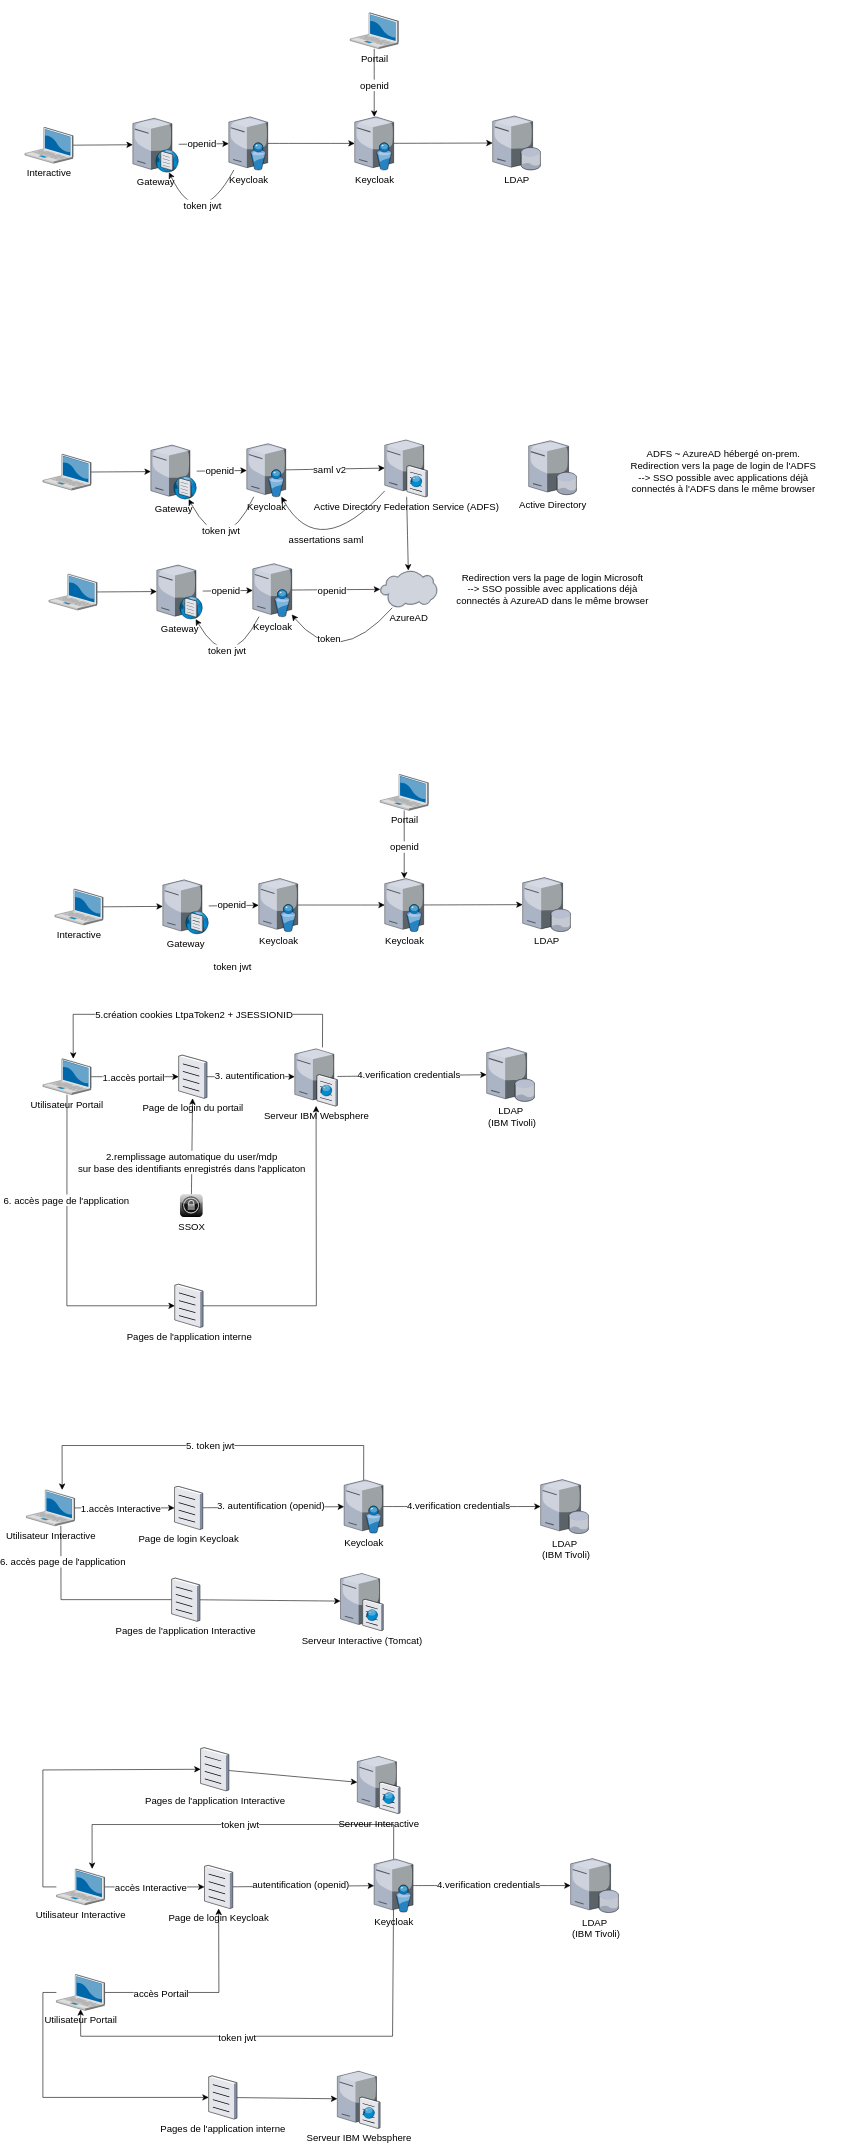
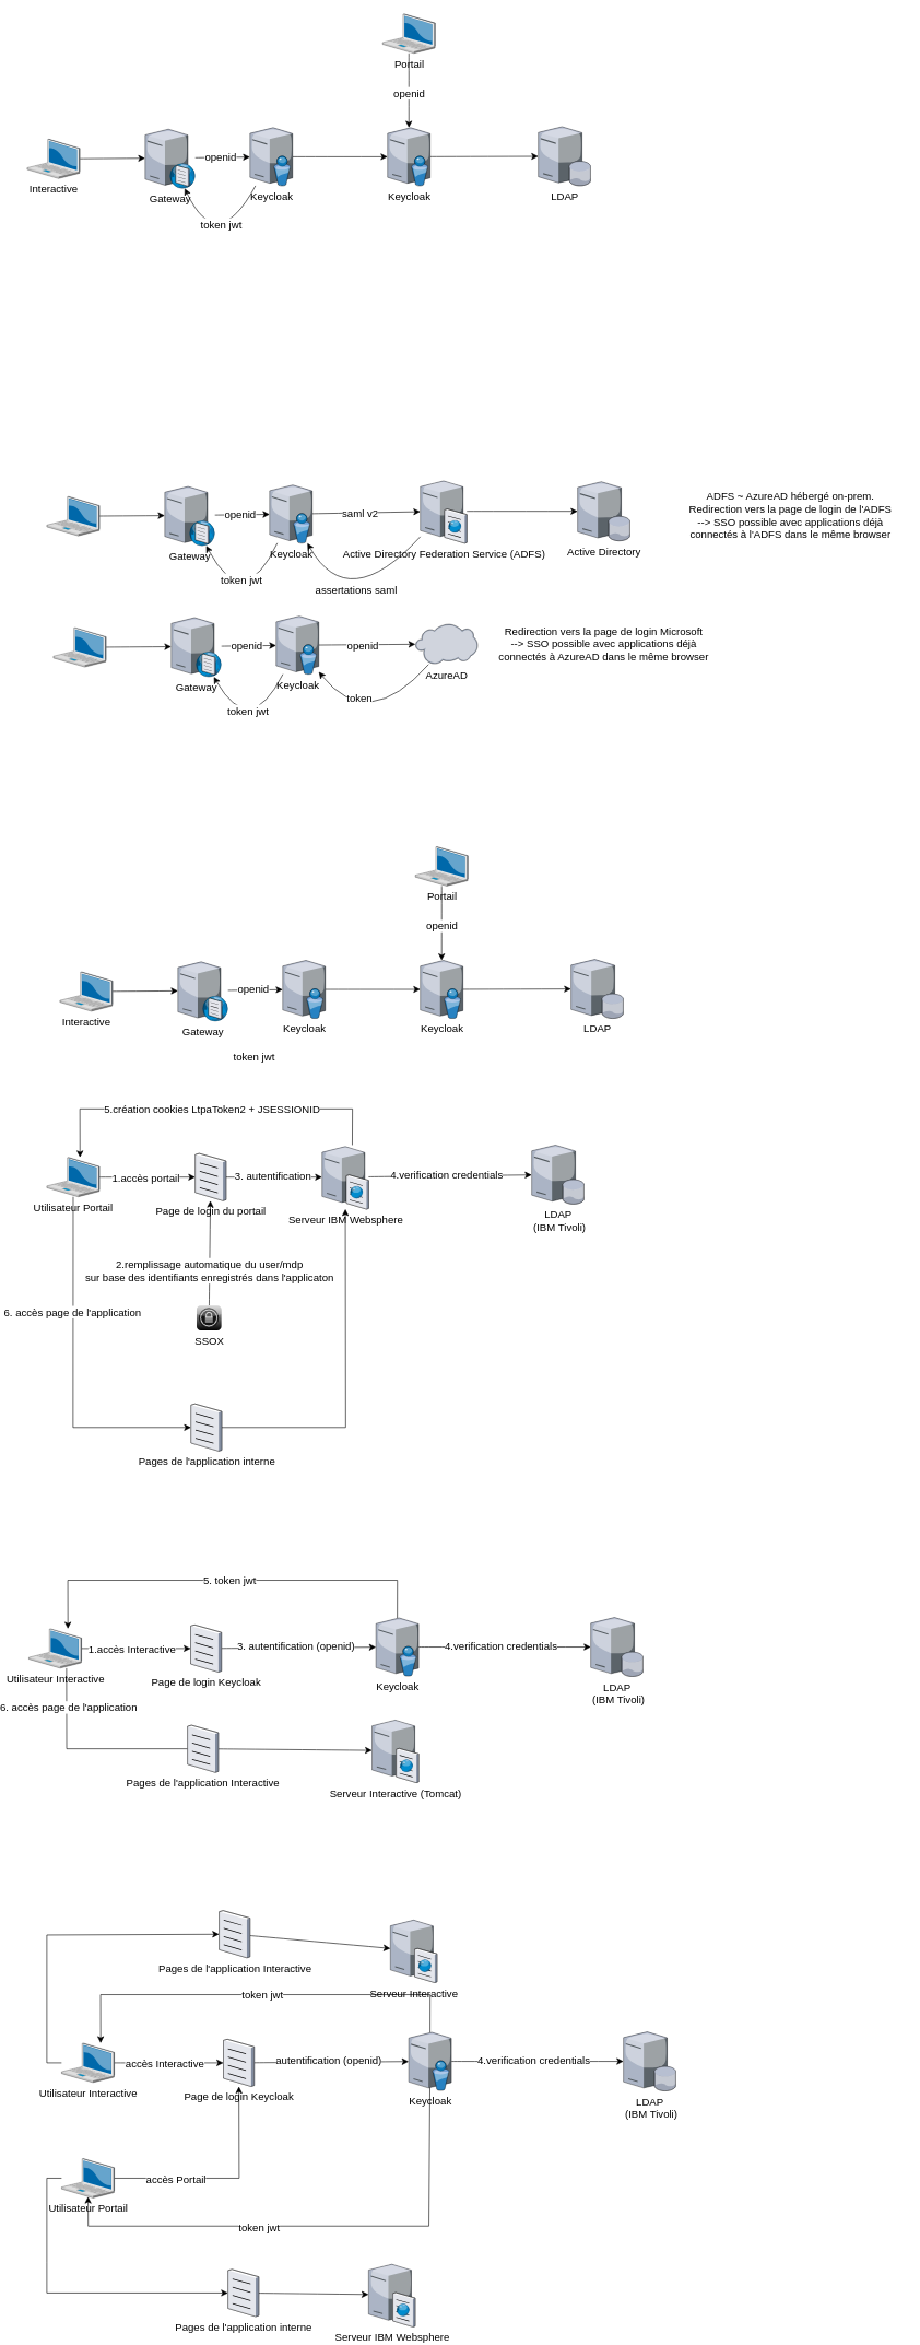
- <mxCell id="39" style="edgeStyle=none;curved=1;rounded=0;orthogonalLoop=1;jettySize=auto;html=1;fontSize=12;startSize=8;endSize=8;" edge="1" parent="1" source="40" target="36"><mxGeometry relative="1" as="geometry" /></mxCell>
+ <mxCell id="39" style="edgeStyle=none;curved=1;rounded=0;orthogonalLoop=1;jettySize=auto;html=1;fontSize=12;startSize=8;endSize=8;" edge="1" parent="1" source="40" target="41"><mxGeometry relative="1" as="geometry" /></mxCell>
